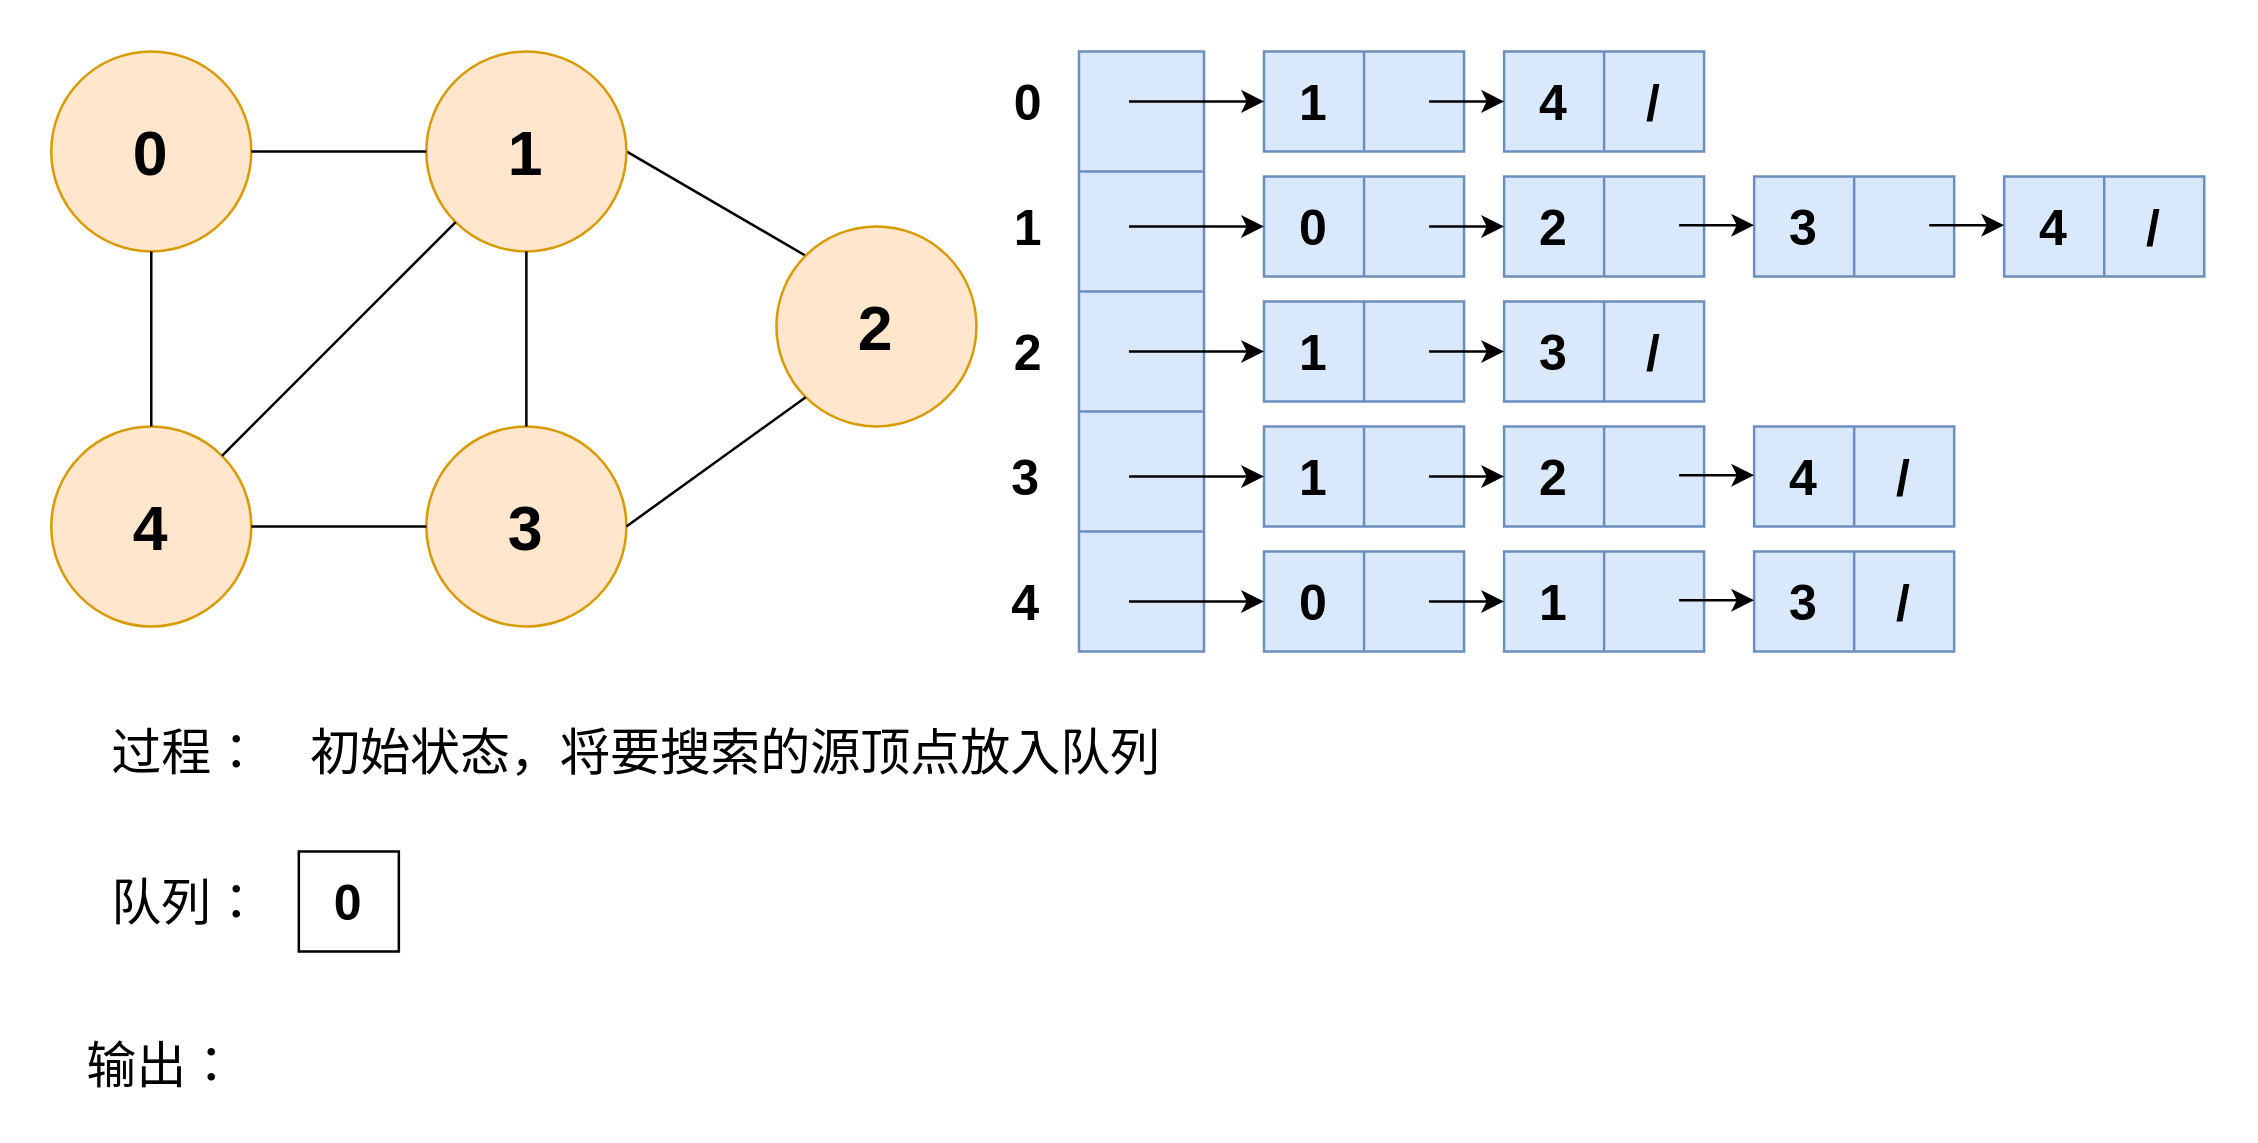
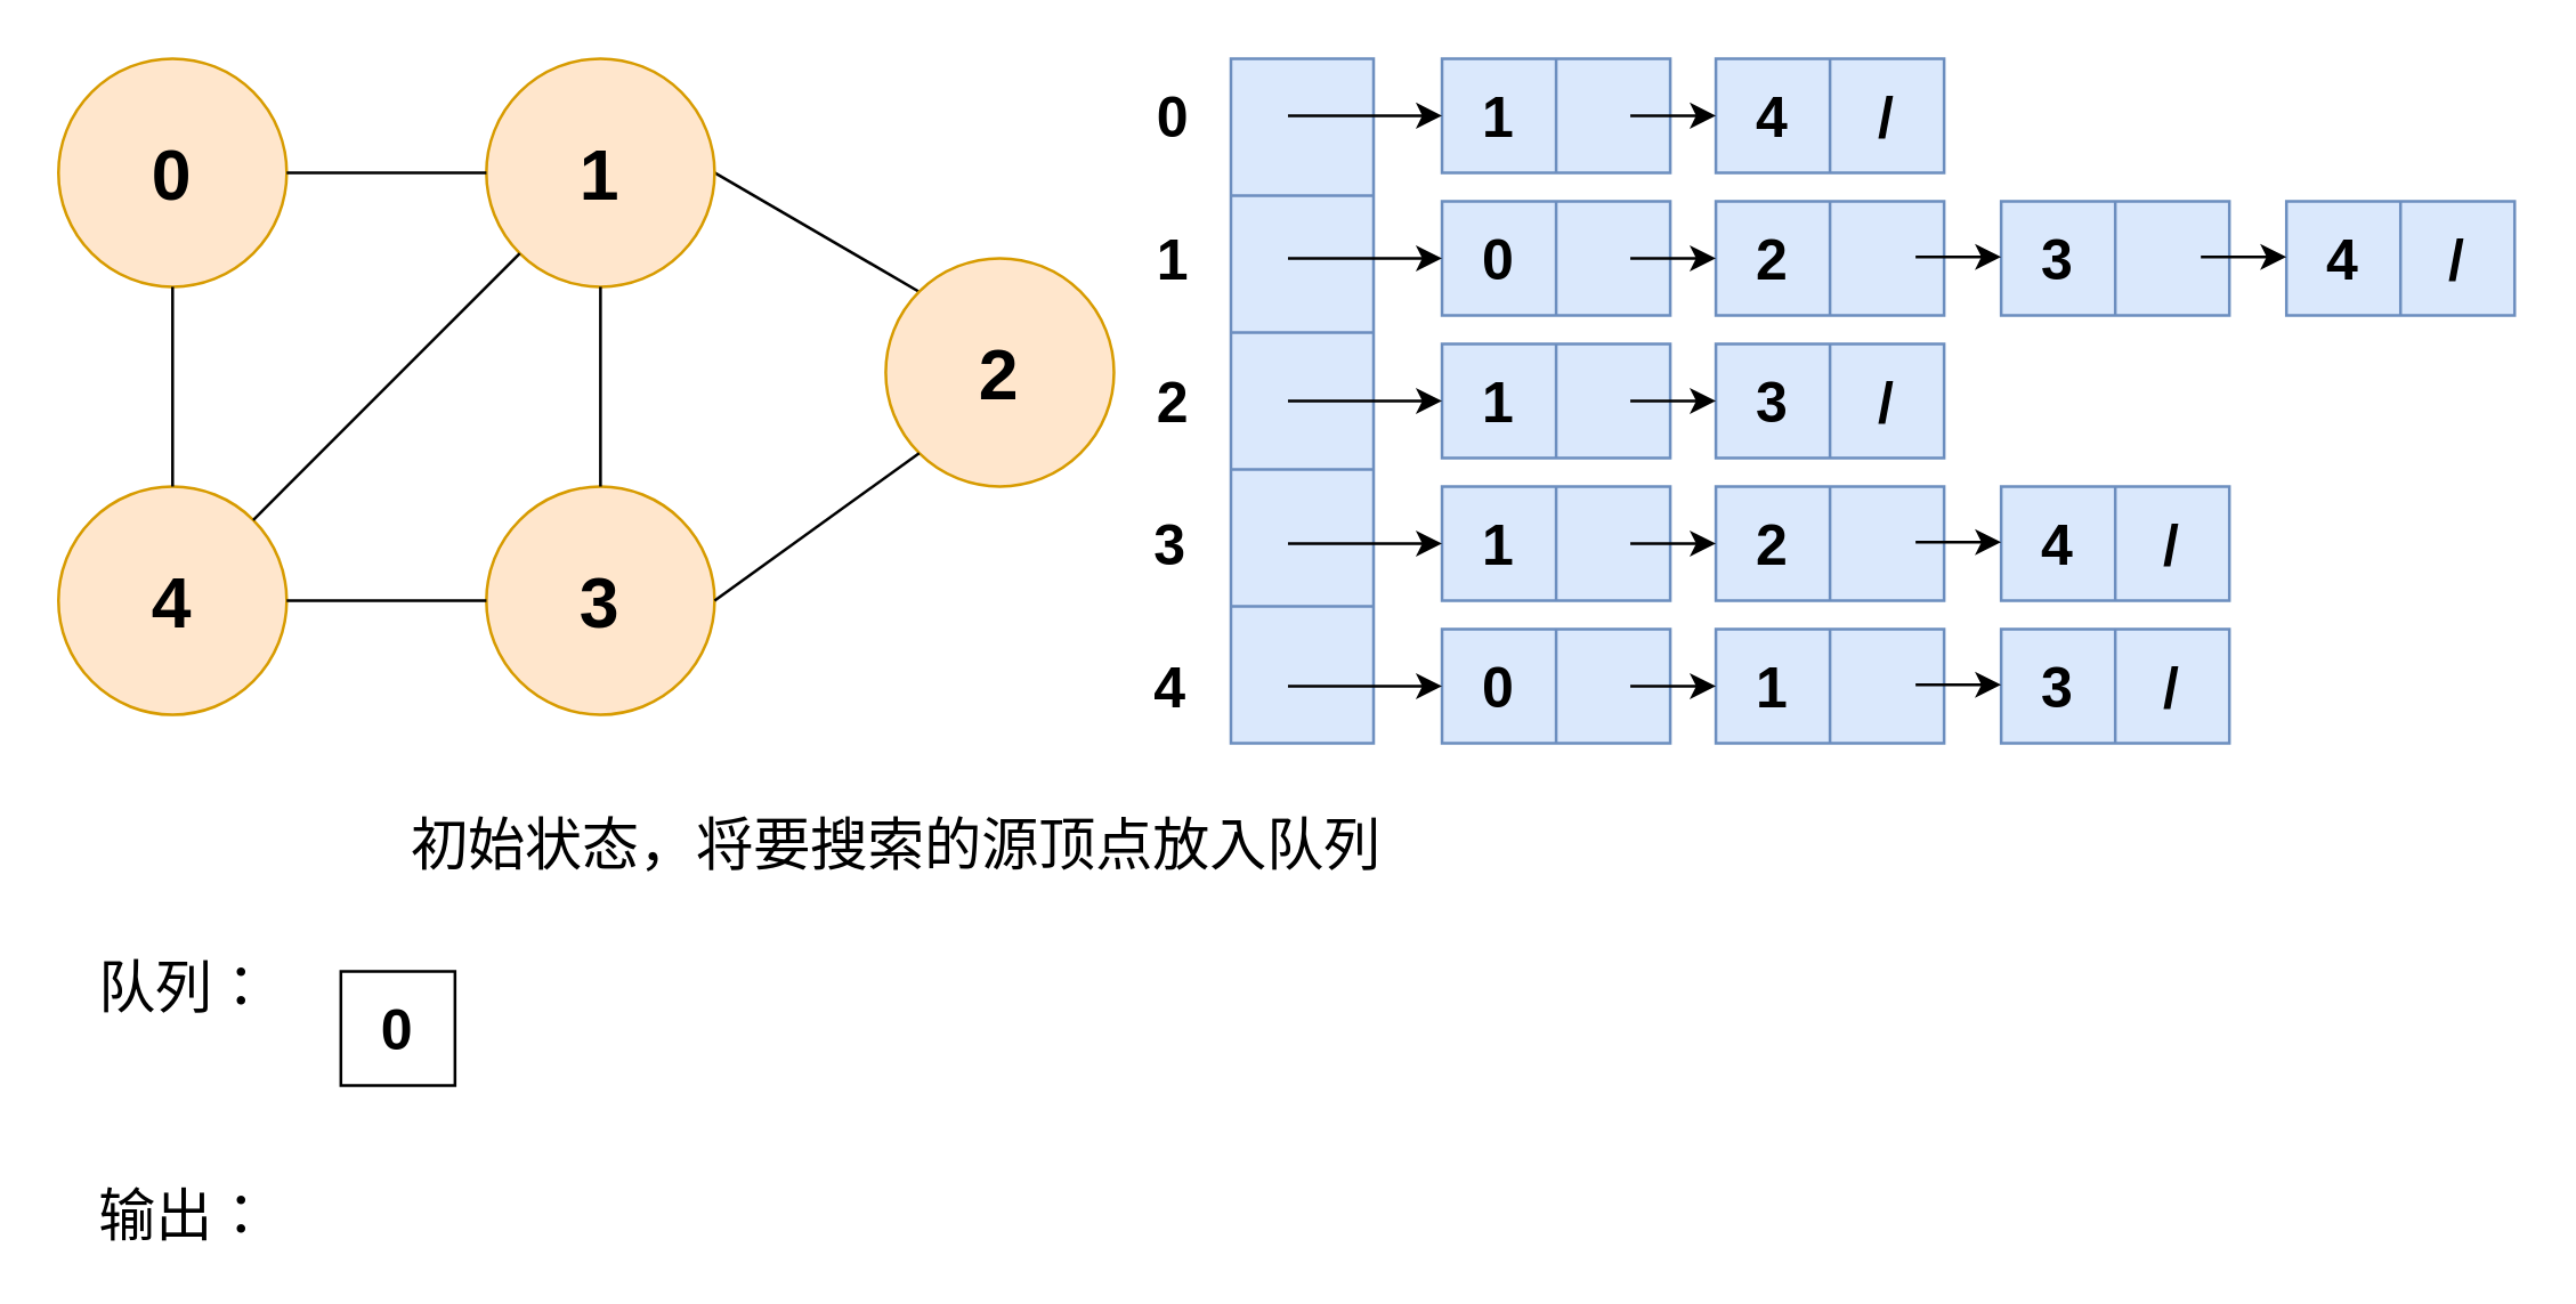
- <mxCell id="102" value="过程：" style="text;html=1;strokeColor=none;fillColor=none;align=center;verticalAlign=middle;whiteSpace=wrap;rounded=0;fontSize=20;" vertex="1" parent="1"><mxGeometry x="40" y="290" width="69" height="20" as="geometry" /></mxCell>
- <mxCell id="103" value="初始状态，将要搜索的源顶点放入队列" style="text;html=1;strokeColor=none;fillColor=none;align=center;verticalAlign=middle;whiteSpace=wrap;rounded=0;fontSize=20;" vertex="1" parent="1"><mxGeometry x="119" y="290" width="350" height="20" as="geometry" /></mxCell>
+ <mxCell id="103" value="初始状态，将要搜索的源顶点放入队列" style="text;html=1;strokeColor=none;fillColor=none;align=center;verticalAlign=middle;whiteSpace=wrap;rounded=0;fontSize=20;" vertex="1" parent="1"><mxGeometry x="139" y="285" width="350" height="20" as="geometry" /></mxCell>
- <mxCell id="14" value="队列：" style="text;html=1;strokeColor=none;fillColor=none;align=center;verticalAlign=middle;whiteSpace=wrap;rounded=0;fontSize=20;" vertex="1" parent="1"><mxGeometry x="40" y="350" width="69" height="20" as="geometry" /></mxCell>
+ <mxCell id="14" value="队列：" style="text;html=1;strokeColor=none;fillColor=none;align=center;verticalAlign=middle;whiteSpace=wrap;rounded=0;fontSize=20;" vertex="1" parent="1"><mxGeometry x="30" y="335" width="69" height="20" as="geometry" /></mxCell>
